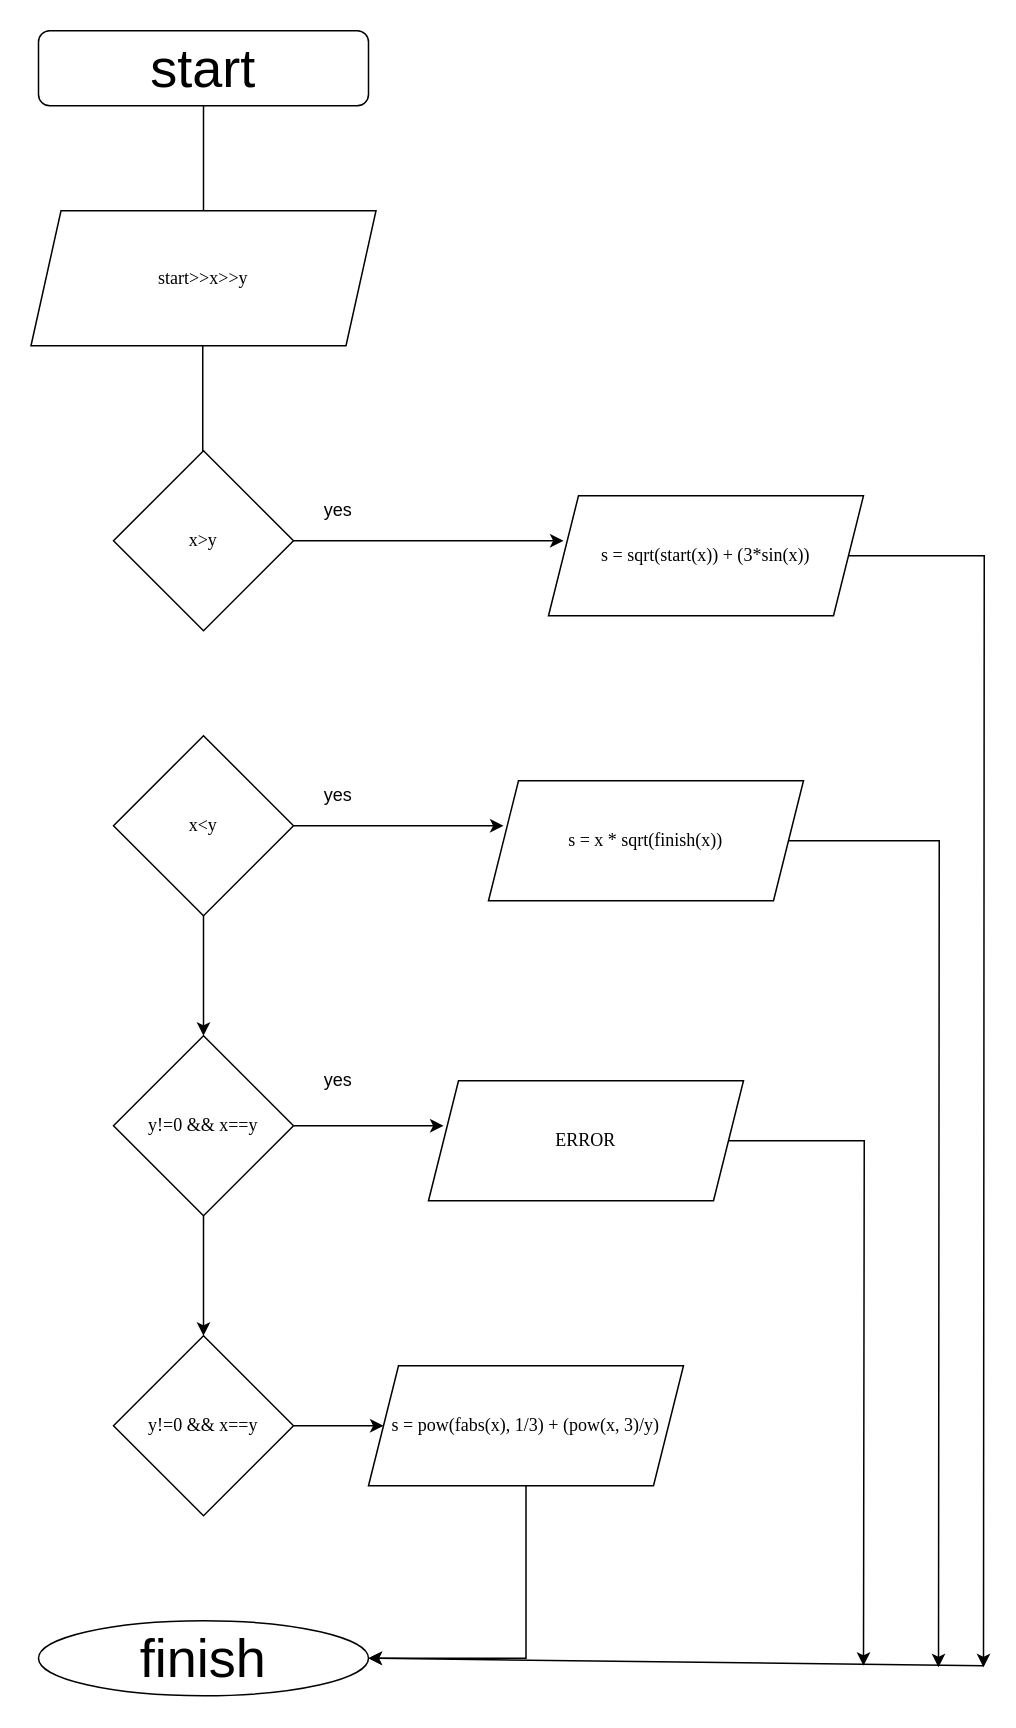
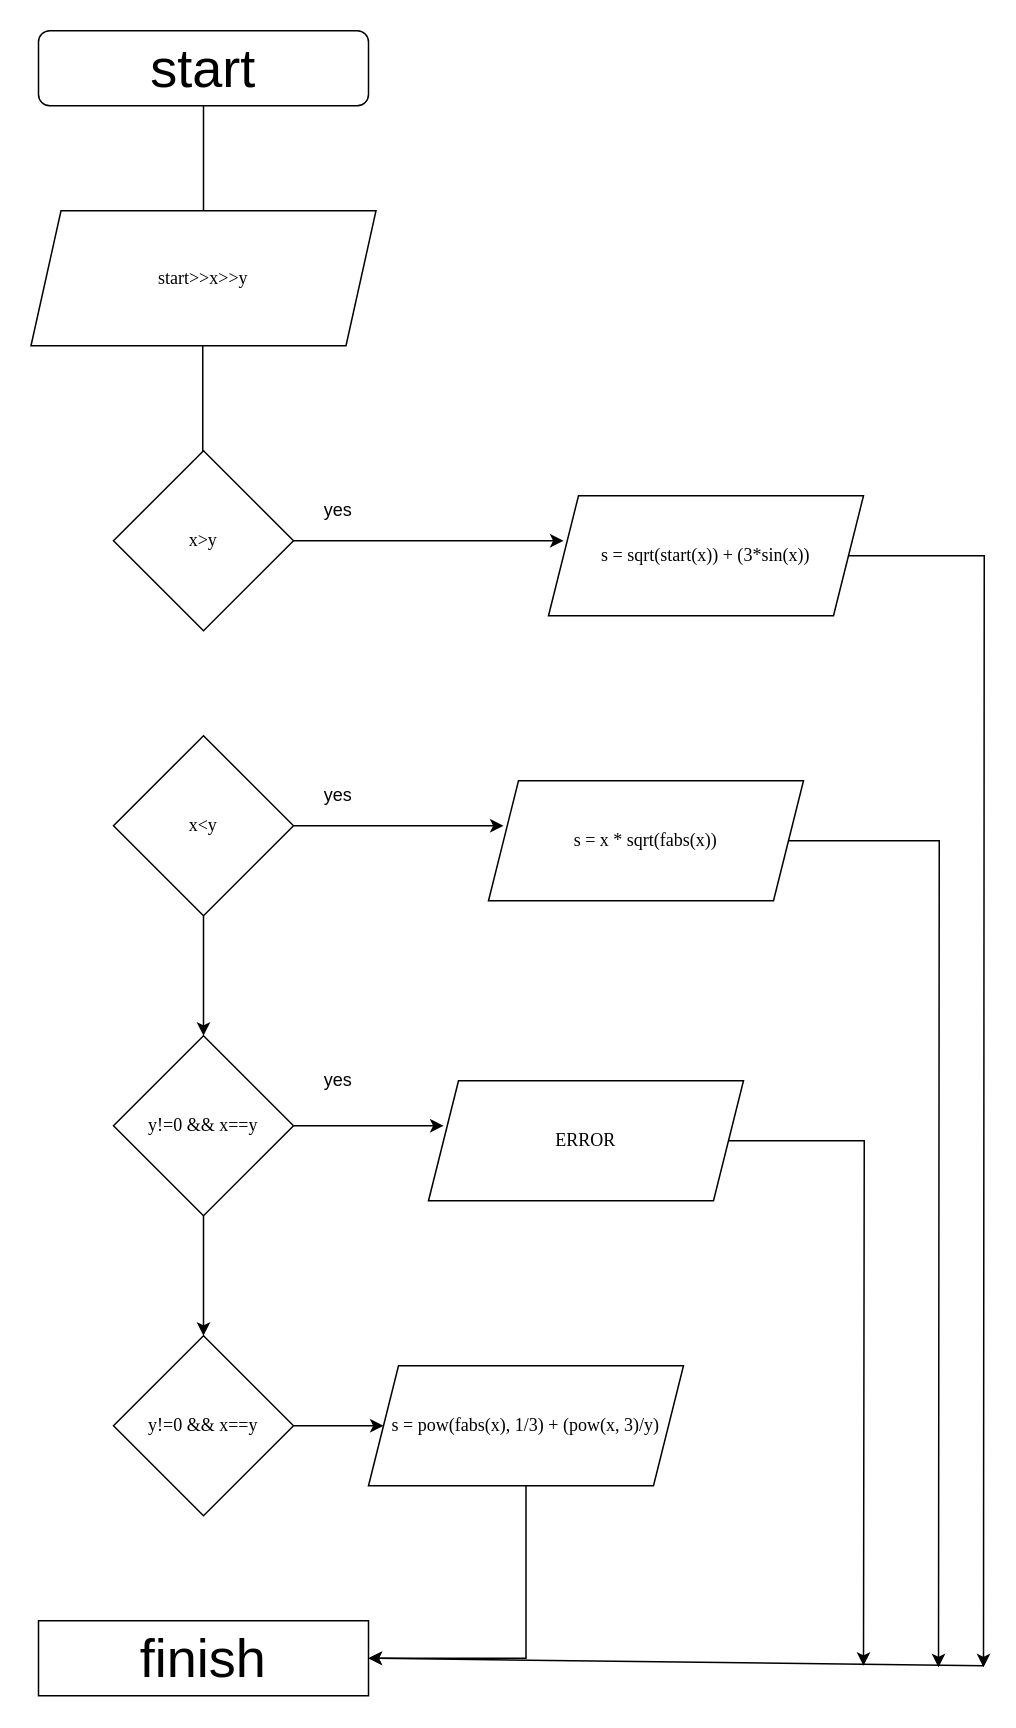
- <mxCell id="23" value="&lt;p style=&quot;margin: 0px; font-stretch: normal; line-height: normal; font-family: menlo;&quot;&gt;s = x * &lt;span style=&quot;&quot;&gt;sqrt&lt;/span&gt;(&lt;span style=&quot;&quot;&gt;finish&lt;/span&gt;(x))&lt;/p&gt;" style="shape=parallelogram;perimeter=parallelogramPerimeter;whiteSpace=wrap;html=1;fixedSize=1;labelBackgroundColor=none;" vertex="1" parent="1"><mxGeometry x="325" y="520" width="210" height="80" as="geometry" /></mxCell>
+ <mxCell id="23" value="&lt;p style=&quot;margin: 0px; font-stretch: normal; line-height: normal; font-family: menlo;&quot;&gt;s = x * &lt;span style=&quot;&quot;&gt;sqrt&lt;/span&gt;(&lt;span style=&quot;&quot;&gt;fabs&lt;/span&gt;(x))&lt;/p&gt;" style="shape=parallelogram;perimeter=parallelogramPerimeter;whiteSpace=wrap;html=1;fixedSize=1;labelBackgroundColor=none;" vertex="1" parent="1"><mxGeometry x="325" y="520" width="210" height="80" as="geometry" /></mxCell>
- <mxCell id="17" value="&lt;span style=&quot;font-size: 36px&quot;&gt;finish&lt;br&gt;&lt;/span&gt;" style="ellipse;whiteSpace=wrap;html=1;" vertex="1" parent="1"><mxGeometry x="25" y="1080" width="220" height="50" as="geometry" /></mxCell>
+ <mxCell id="17" value="&lt;span style=&quot;font-size: 36px&quot;&gt;finish&lt;br&gt;&lt;/span&gt;" style="whiteSpace=wrap;html=1;rounded=0;" vertex="1" parent="1"><mxGeometry x="25" y="1080" width="220" height="50" as="geometry" /></mxCell>
